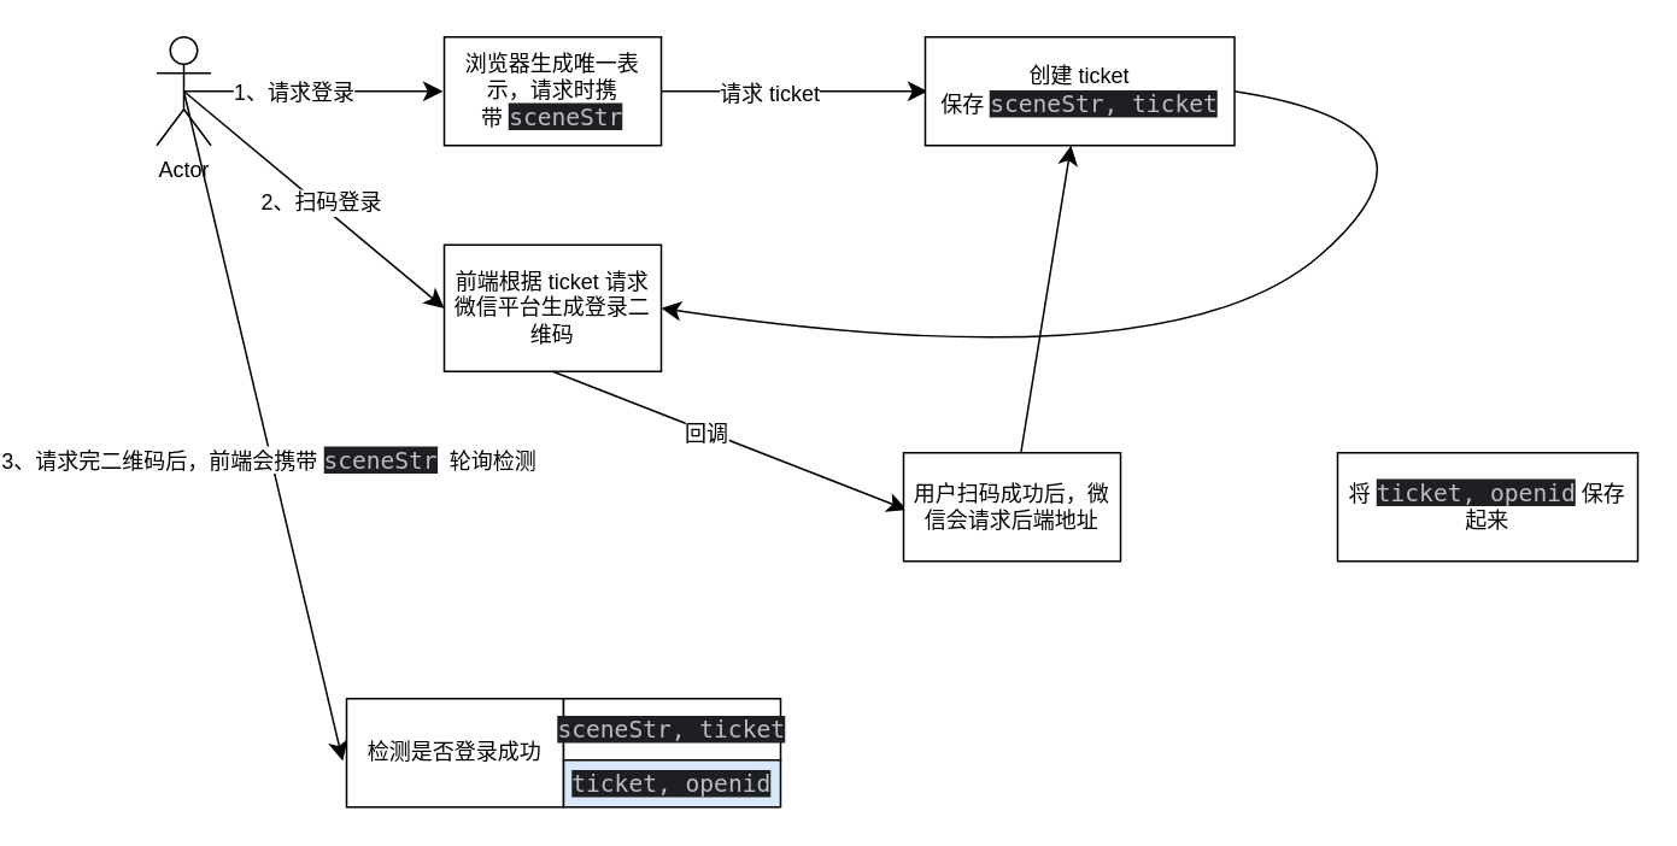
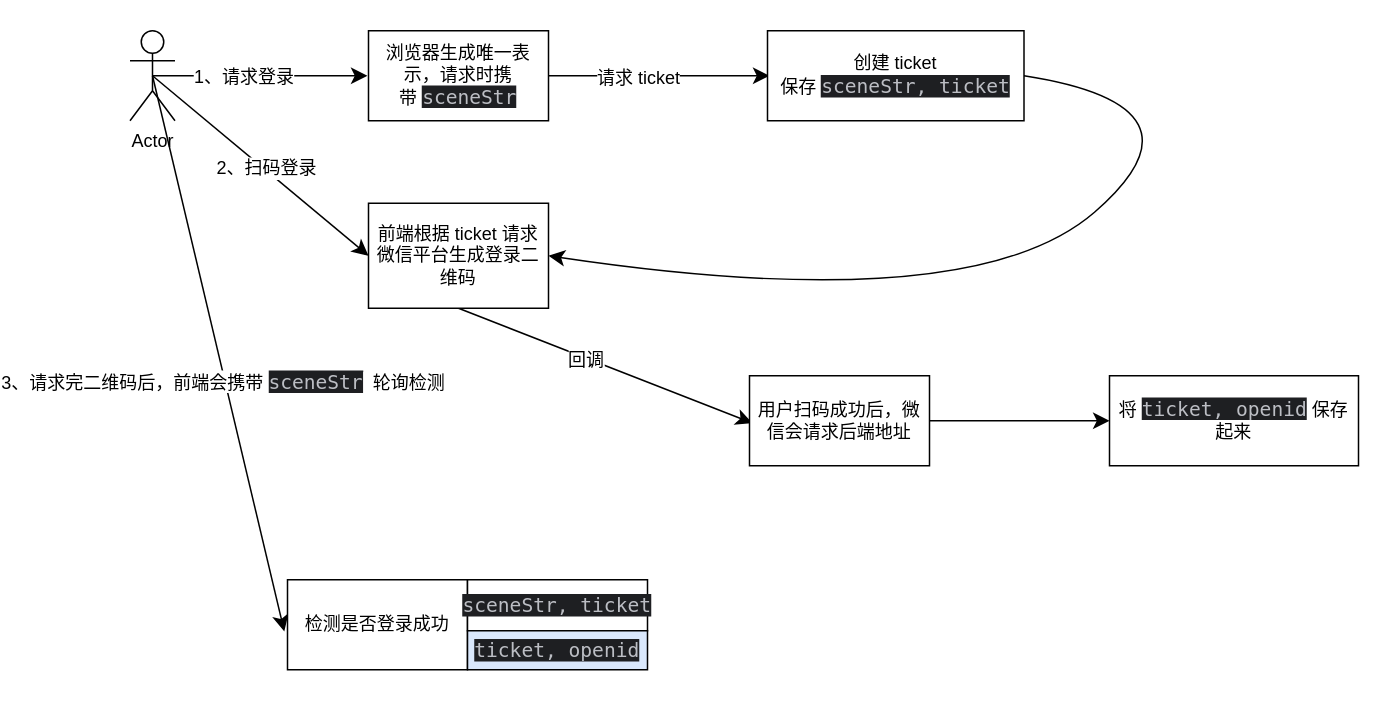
- <mxCell id="17" value="" style="edgeStyle=none;curved=1;rounded=0;orthogonalLoop=1;jettySize=auto;html=1;fontSize=12;startSize=8;endSize=8;" edge="1" parent="1" source="18" target="13"><mxGeometry relative="1" as="geometry" /></mxCell>
+ <mxCell id="17" value="" style="edgeStyle=none;curved=1;rounded=0;orthogonalLoop=1;jettySize=auto;html=1;fontSize=12;startSize=8;endSize=8;" edge="1" parent="1" source="18" target="19"><mxGeometry relative="1" as="geometry" /></mxCell>
